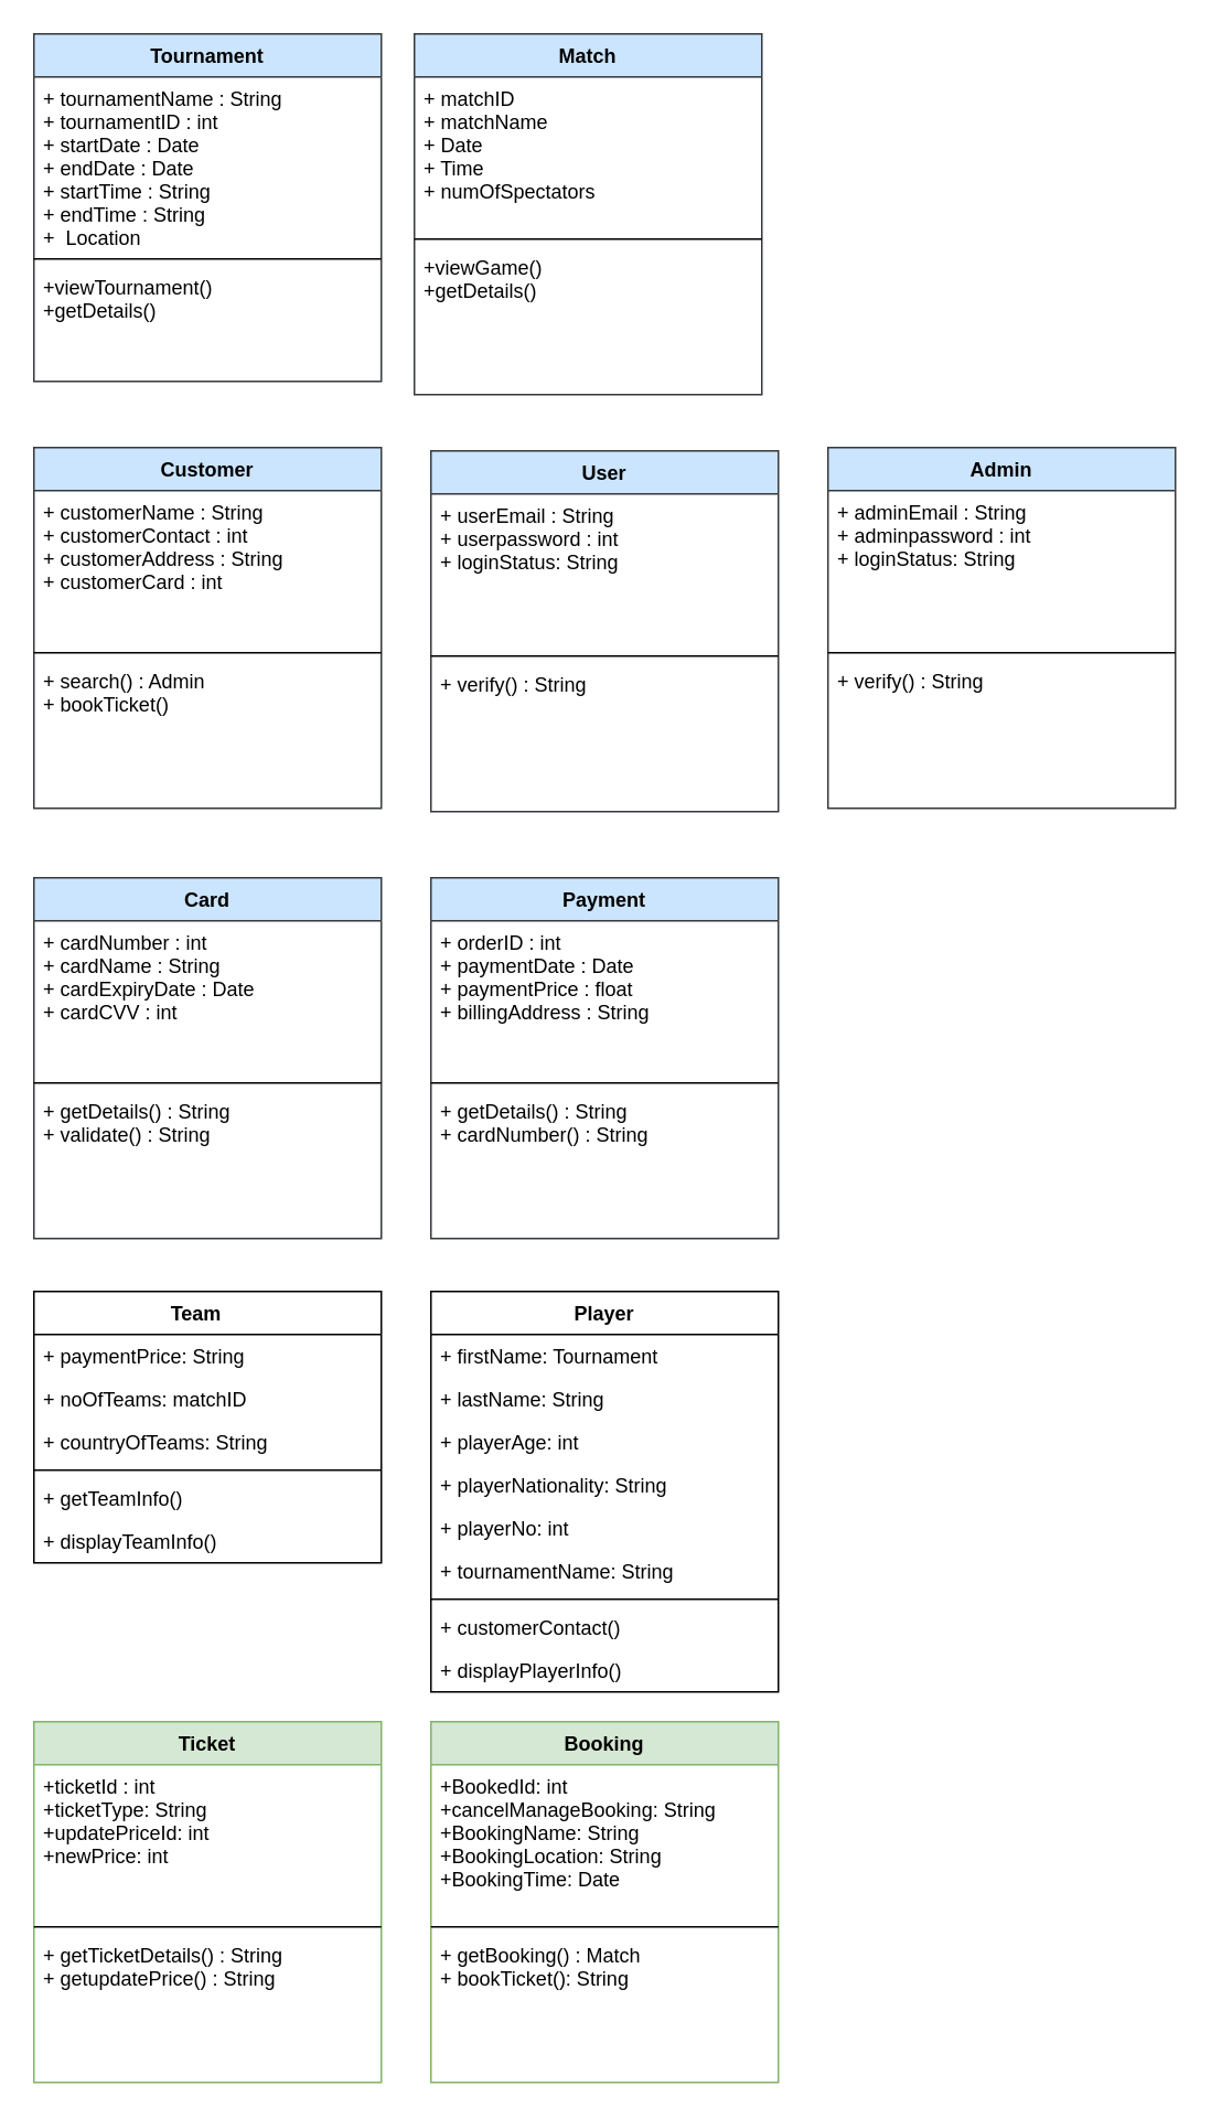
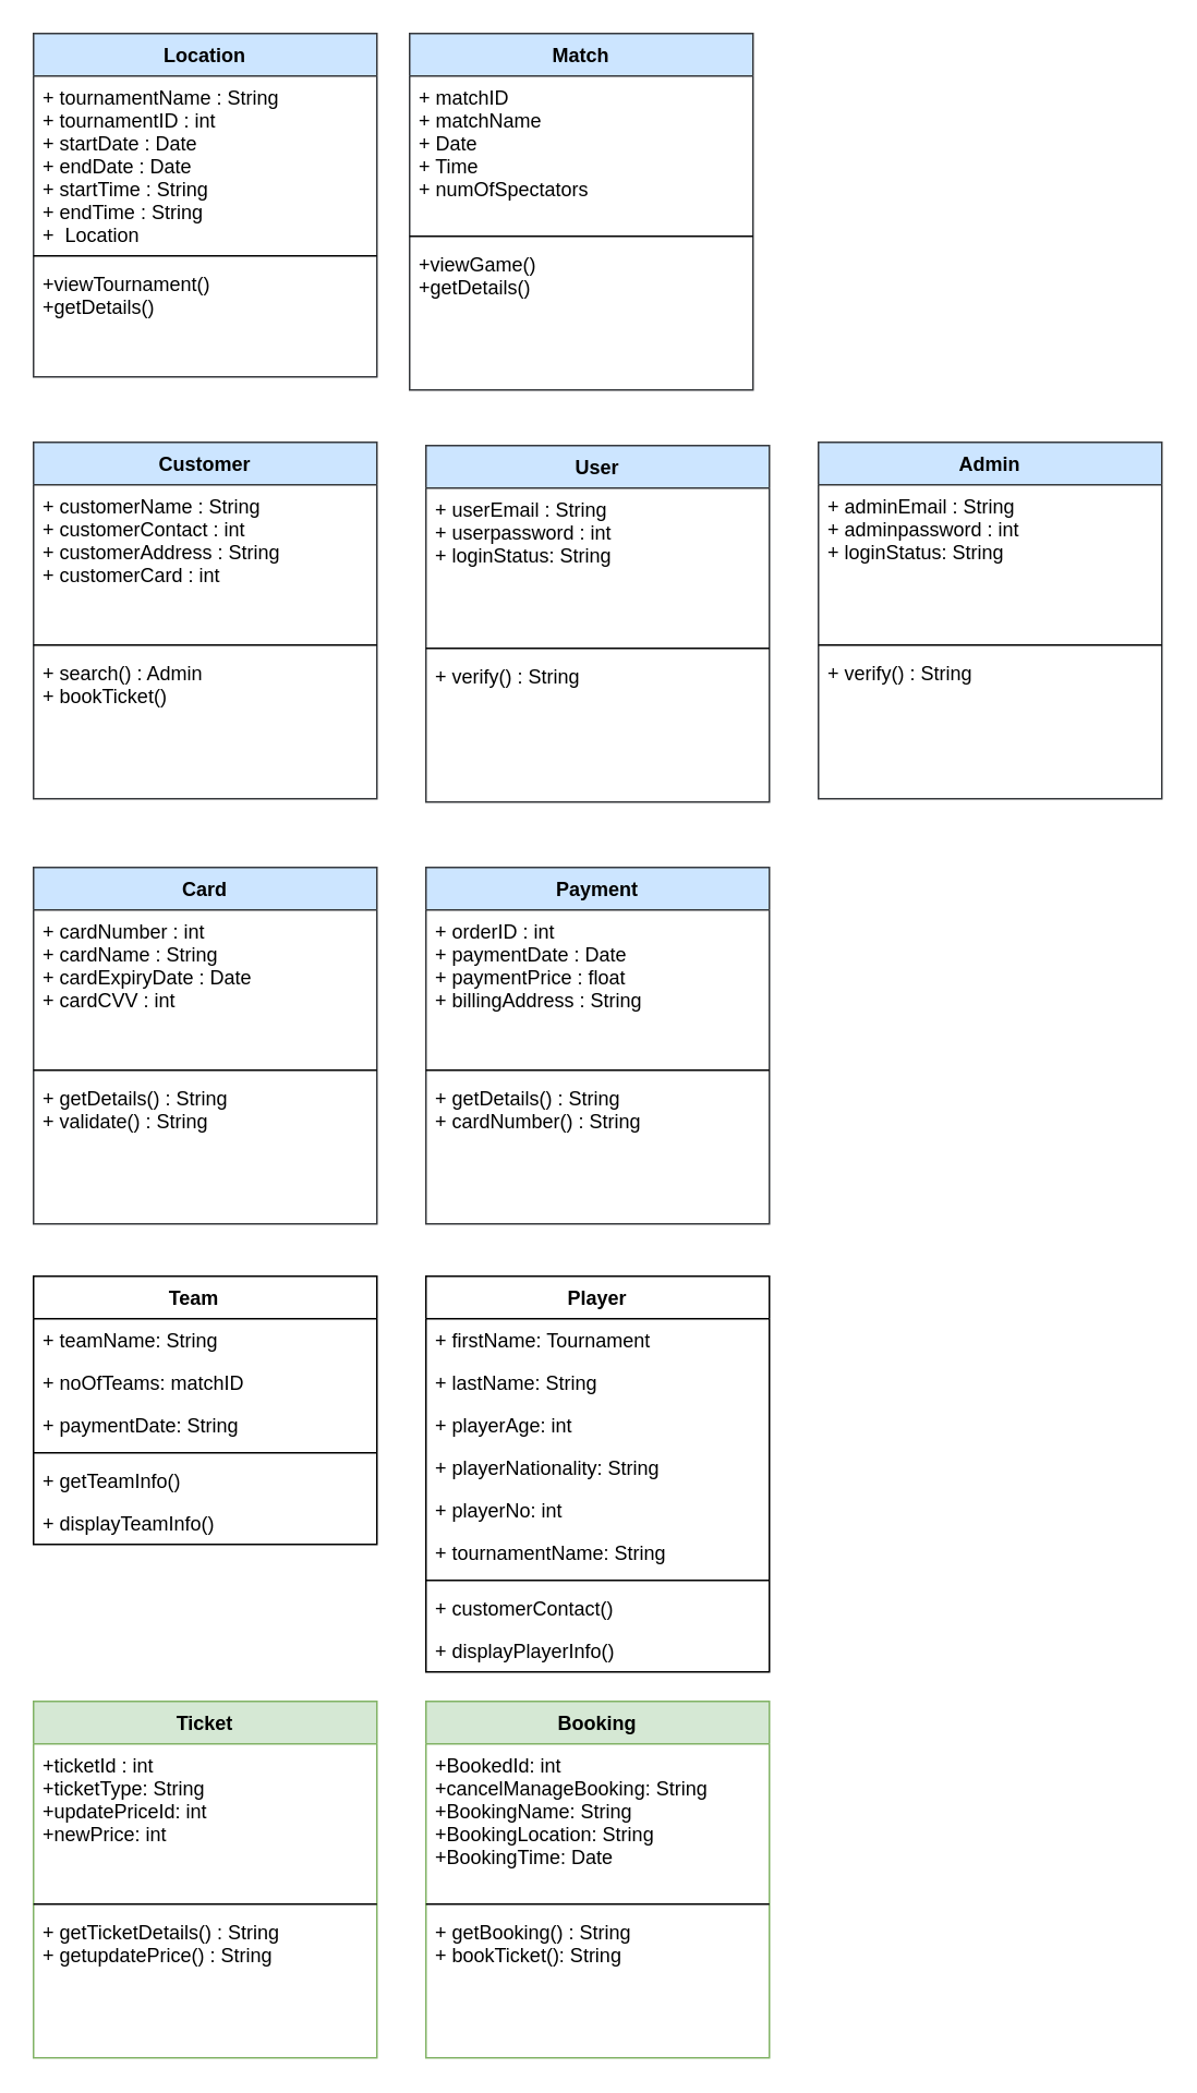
- <mxCell id="2" value="Tournament" style="swimlane;fontStyle=1;align=center;verticalAlign=top;childLayout=stackLayout;horizontal=1;startSize=26;horizontalStack=0;resizeParent=1;resizeParentMax=0;resizeLast=0;collapsible=1;marginBottom=0;fillColor=#cce5ff;strokeColor=#36393d;" parent="1" vertex="1"><mxGeometry x="20" y="20" width="210" height="210" as="geometry"><mxRectangle x="80" y="80" width="90" height="26" as="alternateBounds" /></mxGeometry></mxCell>
+ <mxCell id="2" value="Location" style="swimlane;fontStyle=1;align=center;verticalAlign=top;childLayout=stackLayout;horizontal=1;startSize=26;horizontalStack=0;resizeParent=1;resizeParentMax=0;resizeLast=0;collapsible=1;marginBottom=0;fillColor=#cce5ff;strokeColor=#36393d;" parent="1" vertex="1"><mxGeometry x="20" y="20" width="210" height="210" as="geometry"><mxRectangle x="80" y="80" width="90" height="26" as="alternateBounds" /></mxGeometry></mxCell>
- <mxCell id="31" value="+ paymentPrice: String" style="text;strokeColor=none;fillColor=none;align=left;verticalAlign=top;spacingLeft=4;spacingRight=4;overflow=hidden;rotatable=0;points=[[0,0.5],[1,0.5]];portConstraint=eastwest;" parent="30" vertex="1"><mxGeometry y="26" width="210" height="26" as="geometry" /></mxCell>
+ <mxCell id="31" value="+ teamName: String" style="text;strokeColor=none;fillColor=none;align=left;verticalAlign=top;spacingLeft=4;spacingRight=4;overflow=hidden;rotatable=0;points=[[0,0.5],[1,0.5]];portConstraint=eastwest;" parent="30" vertex="1"><mxGeometry y="26" width="210" height="26" as="geometry" /></mxCell>
- <mxCell id="33" value="+ countryOfTeams: String" style="text;strokeColor=none;fillColor=none;align=left;verticalAlign=top;spacingLeft=4;spacingRight=4;overflow=hidden;rotatable=0;points=[[0,0.5],[1,0.5]];portConstraint=eastwest;" parent="30" vertex="1"><mxGeometry y="78" width="210" height="26" as="geometry" /></mxCell>
+ <mxCell id="33" value="+ paymentDate: String" style="text;strokeColor=none;fillColor=none;align=left;verticalAlign=top;spacingLeft=4;spacingRight=4;overflow=hidden;rotatable=0;points=[[0,0.5],[1,0.5]];portConstraint=eastwest;" parent="30" vertex="1"><mxGeometry y="78" width="210" height="26" as="geometry" /></mxCell>
- <mxCell id="50" value="+ getBooking() : Match&#10;+ bookTicket(): String" style="text;strokeColor=none;fillColor=none;align=left;verticalAlign=top;spacingLeft=4;spacingRight=4;overflow=hidden;rotatable=0;points=[[0,0.5],[1,0.5]];portConstraint=eastwest;fontColor=#000000;" parent="47" vertex="1"><mxGeometry y="128" width="210" height="90" as="geometry" /></mxCell>
+ <mxCell id="50" value="+ getBooking() : String&#10;+ bookTicket(): String" style="text;strokeColor=none;fillColor=none;align=left;verticalAlign=top;spacingLeft=4;spacingRight=4;overflow=hidden;rotatable=0;points=[[0,0.5],[1,0.5]];portConstraint=eastwest;fontColor=#000000;" parent="47" vertex="1"><mxGeometry y="128" width="210" height="90" as="geometry" /></mxCell>
